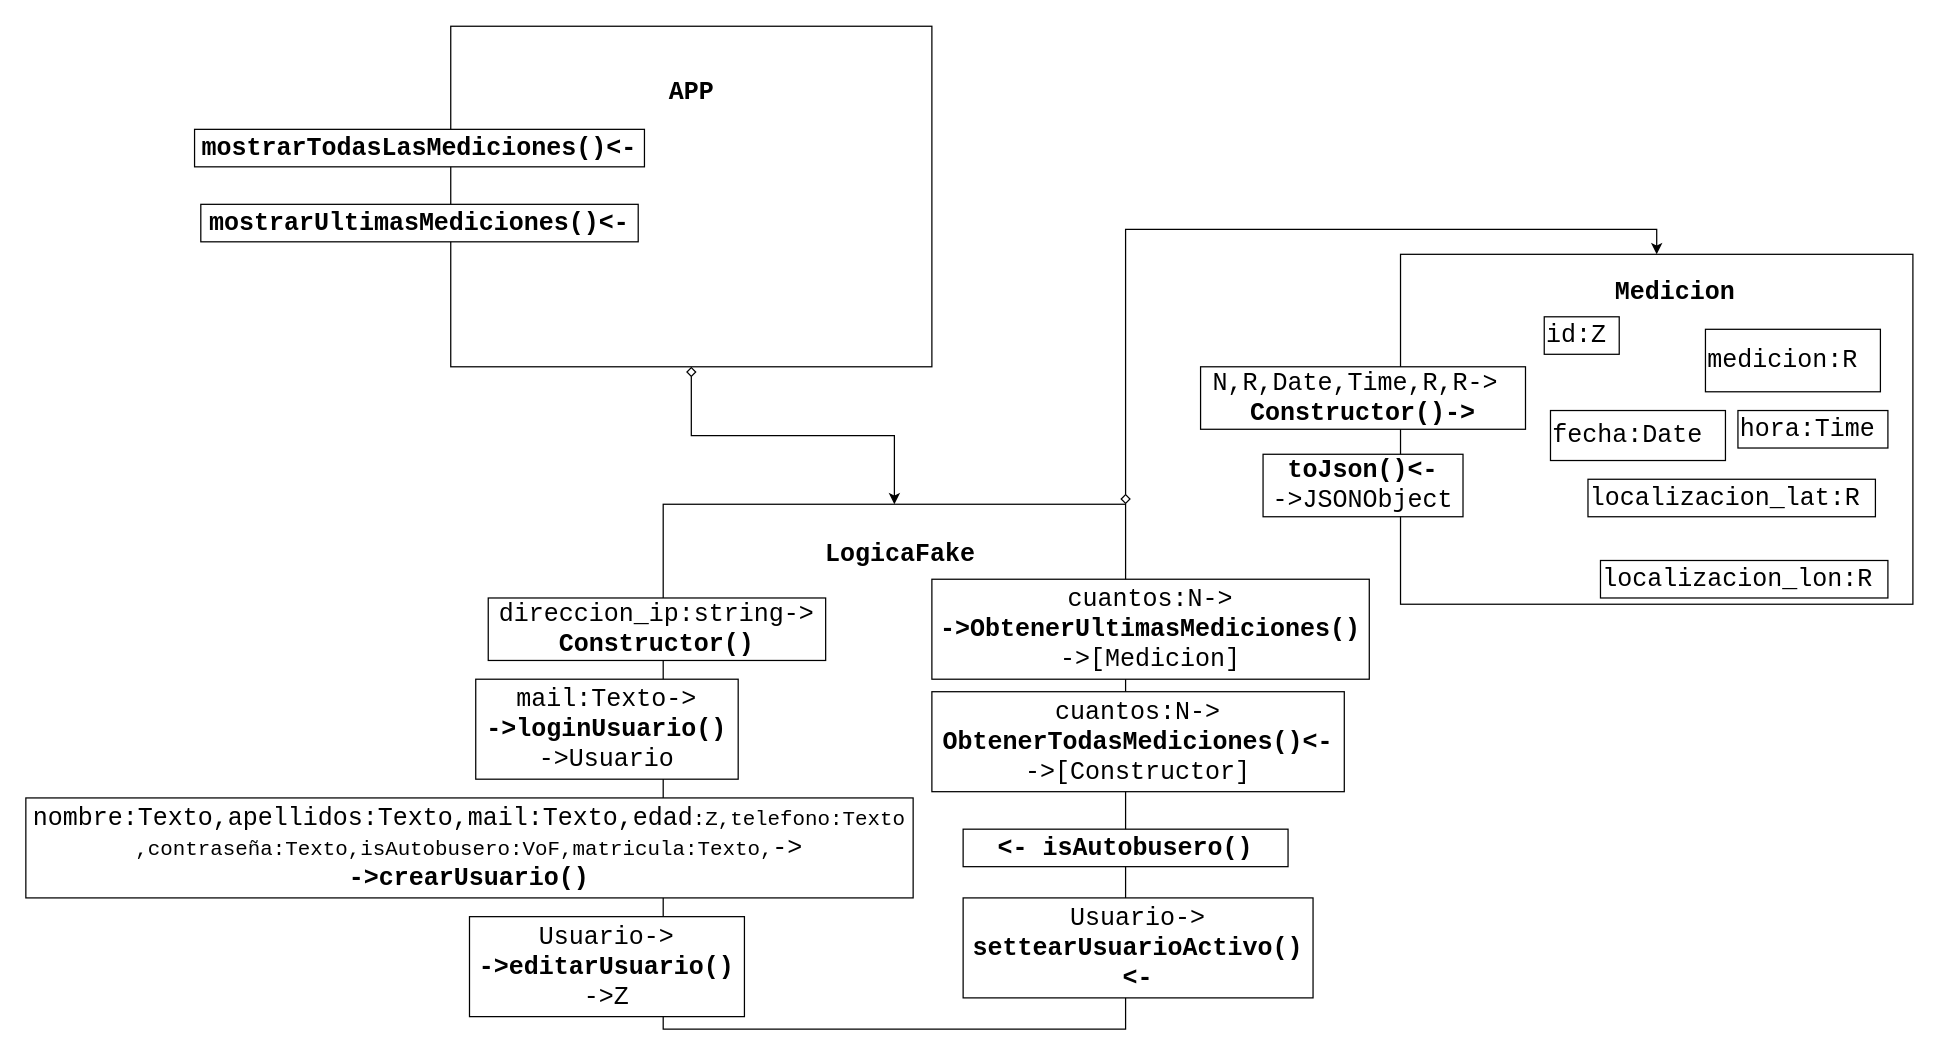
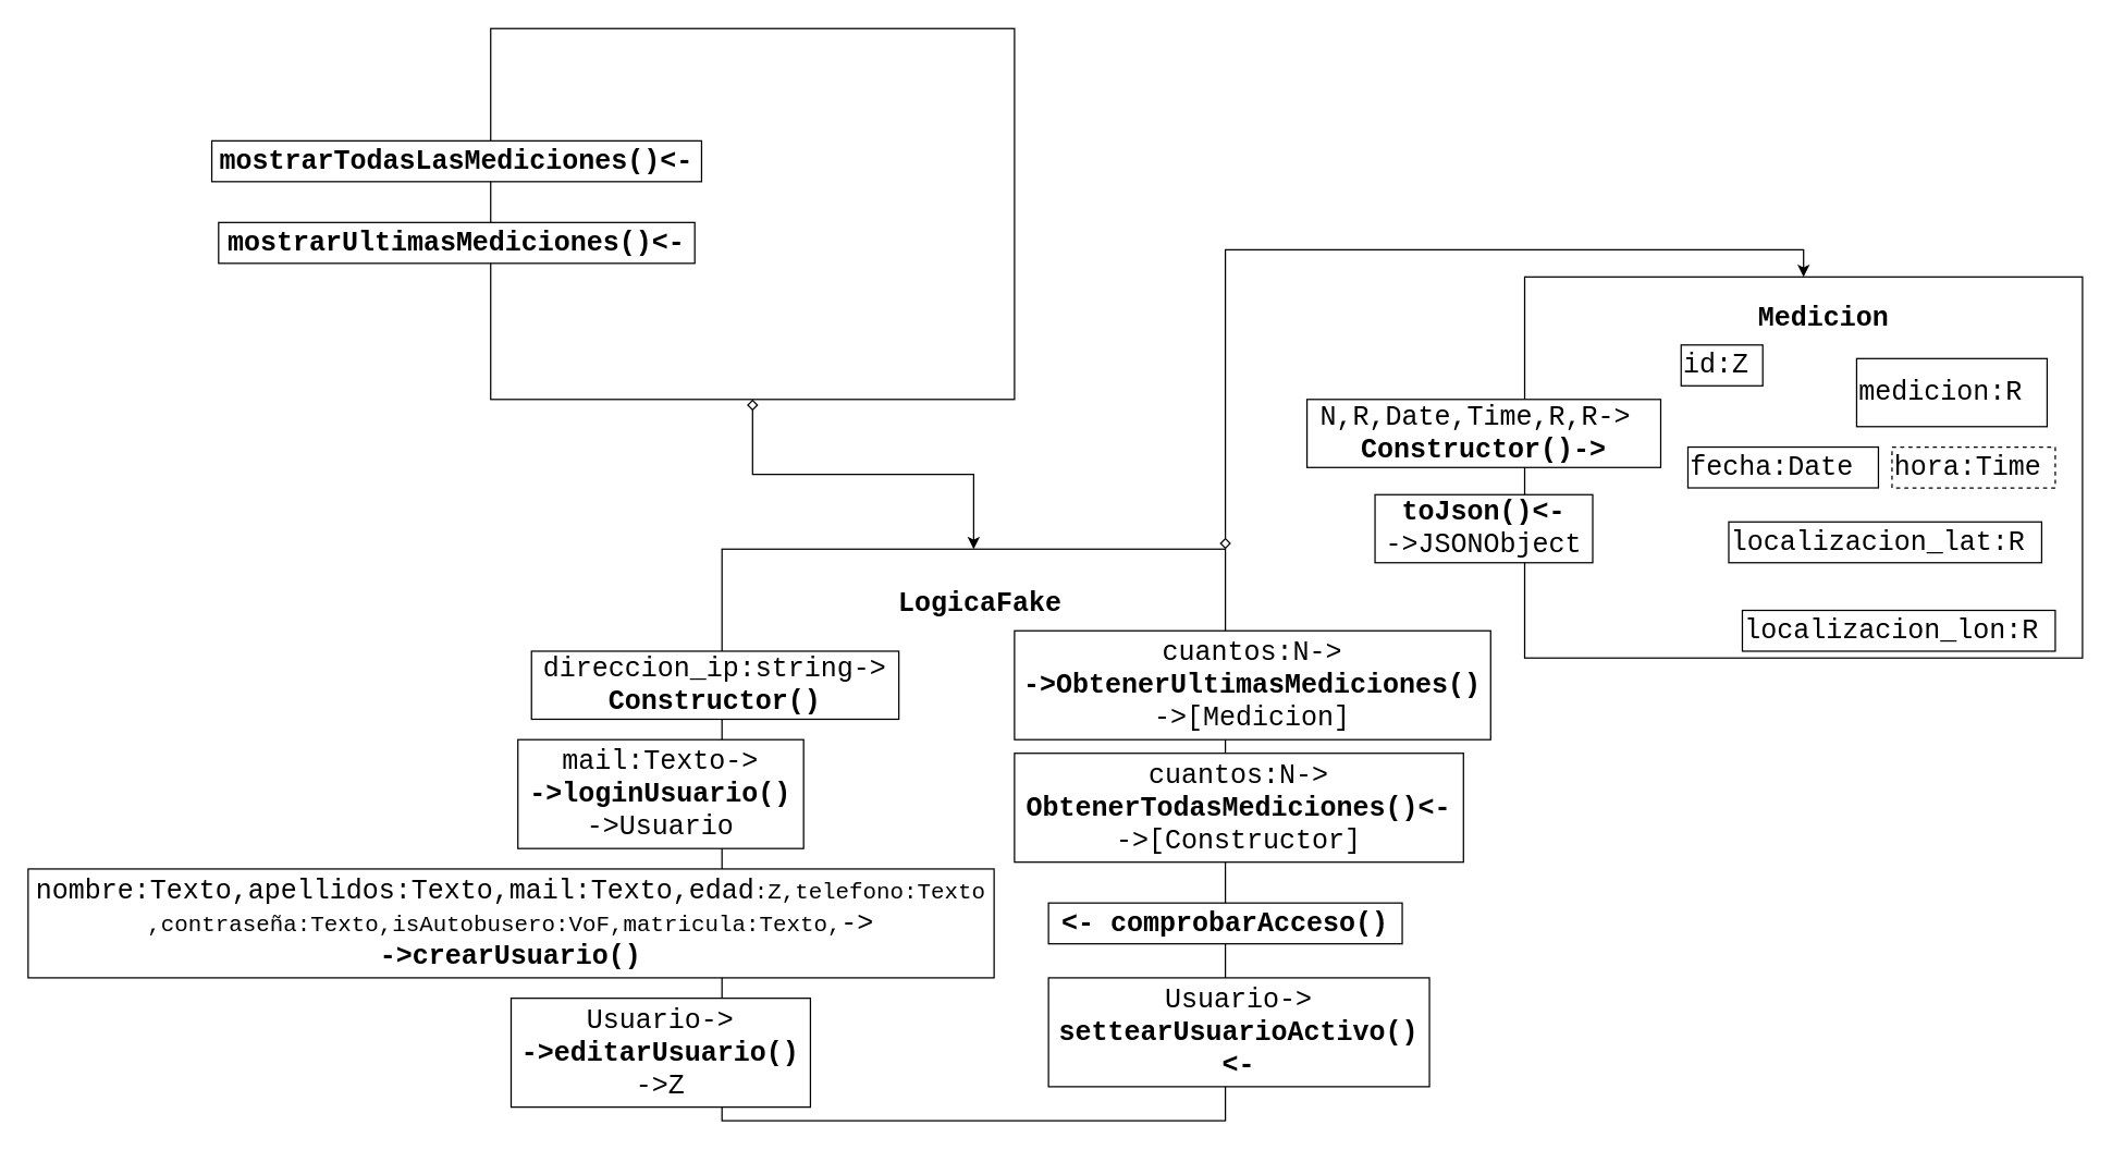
- <mxCell id="20" value="APP" style="text;html=1;strokeColor=none;fillColor=none;align=center;verticalAlign=middle;whiteSpace=wrap;rounded=0;fontStyle=1;fontFamily=Courier New;fontSize=20;" parent="1" vertex="1"><mxGeometry x="428.75" y="63" width="247.5" height="20" as="geometry" /></mxCell>
- <mxCell id="8" value="hora:Time" style="rounded=0;whiteSpace=wrap;html=1;fontFamily=Courier New;fontSize=20;align=left;fontStyle=0;autosize=1;" parent="1" vertex="1"><mxGeometry x="1390" y="328" width="120" height="30" as="geometry" /></mxCell>
+ <mxCell id="8" value="hora:Time" style="rounded=0;whiteSpace=wrap;html=1;fontFamily=Courier New;fontSize=20;align=left;fontStyle=0;autosize=1;dashed=1;" parent="1" vertex="1"><mxGeometry x="1390" y="328" width="120" height="30" as="geometry" /></mxCell>
- <mxCell id="7" value="fecha:Date" style="rounded=0;whiteSpace=wrap;html=1;fontFamily=Courier New;fontSize=20;align=left;fontStyle=0;autosize=1;" parent="1" vertex="1"><mxGeometry x="1240" y="328" width="140" height="40" as="geometry" /></mxCell>
+ <mxCell id="7" value="fecha:Date" style="rounded=0;whiteSpace=wrap;html=1;fontFamily=Courier New;fontSize=20;align=left;fontStyle=0;autosize=1;" parent="1" vertex="1"><mxGeometry x="1240" y="328" width="140" height="30" as="geometry" /></mxCell>
- <mxCell id="26" value="&lt;b&gt;&amp;lt;- isAutobusero()&lt;/b&gt;" style="rounded=0;whiteSpace=wrap;html=1;fontFamily=Courier New;fontSize=20;align=center;fontStyle=0;autosize=1;" vertex="1" parent="1"><mxGeometry x="770" y="663" width="260" height="30" as="geometry" /></mxCell>
+ <mxCell id="26" value="&lt;b&gt;&amp;lt;- comprobarAcceso()&lt;/b&gt;" style="rounded=0;whiteSpace=wrap;html=1;fontFamily=Courier New;fontSize=20;align=center;fontStyle=0;autosize=1;" vertex="1" parent="1"><mxGeometry x="770" y="663" width="260" height="30" as="geometry" /></mxCell>
